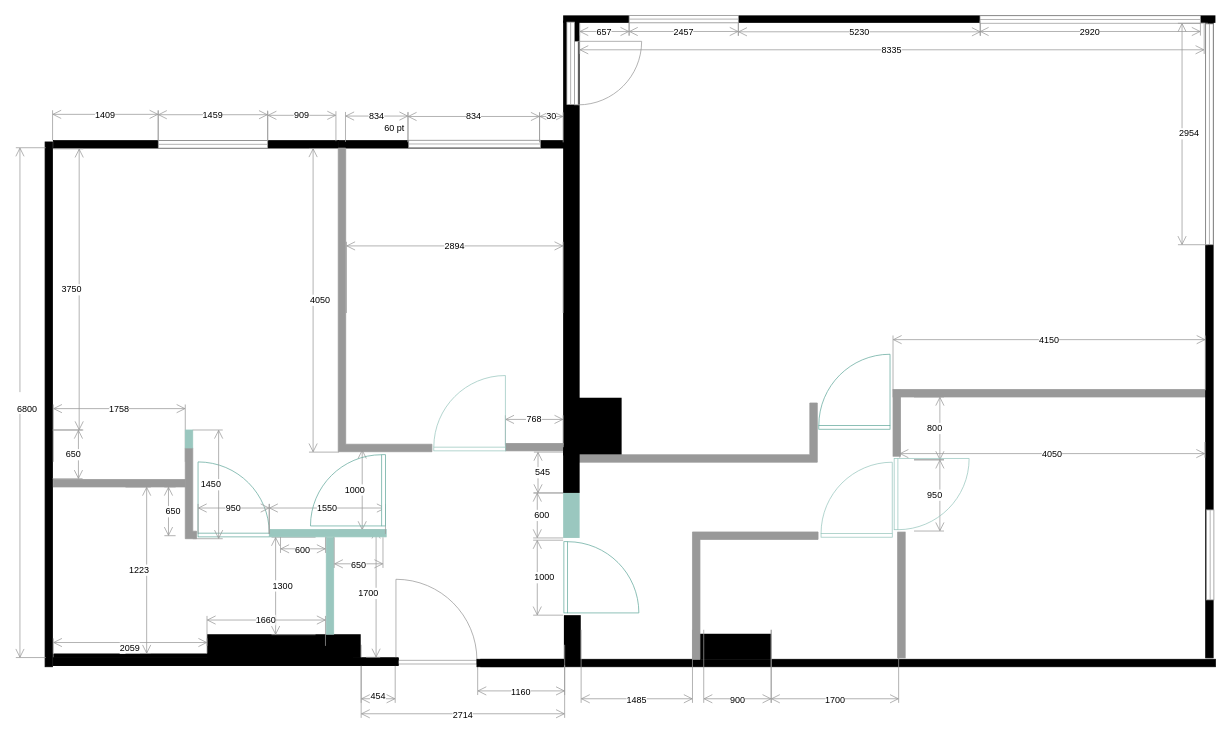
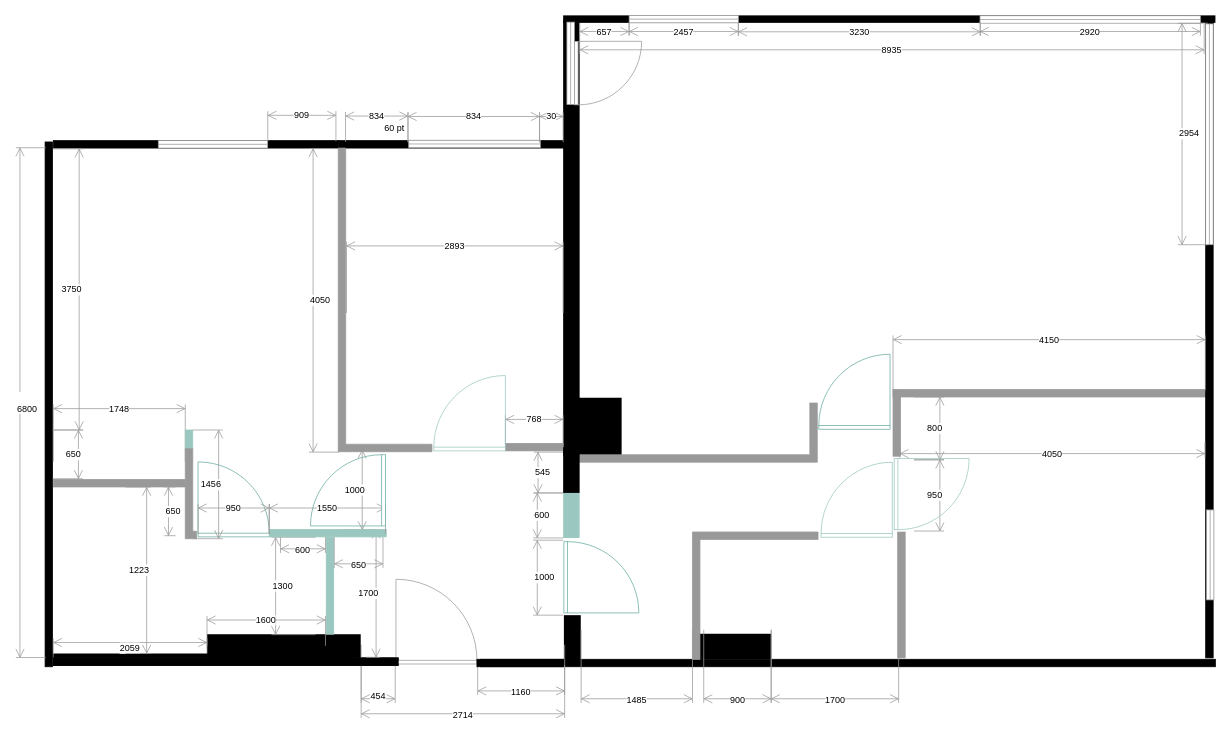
- <mxCell id="47" value="5230" style="shape=dimension;whiteSpace=wrap;html=1;align=center;points=[];verticalAlign=bottom;spacingBottom=-5;labelBackgroundColor=#ffffff;strokeColor=#999999;fillColor=#999999;" parent="1" vertex="1"><mxGeometry x="983.7" y="30.4" width="323" height="17" as="geometry" /></mxCell>
+ <mxCell id="47" value="3230" style="shape=dimension;whiteSpace=wrap;html=1;align=center;points=[];verticalAlign=bottom;spacingBottom=-5;labelBackgroundColor=#ffffff;strokeColor=#999999;fillColor=#999999;" parent="1" vertex="1"><mxGeometry x="983.7" y="30.4" width="323" height="17" as="geometry" /></mxCell>
- <mxCell id="43" value="8335" style="shape=dimension;whiteSpace=wrap;html=1;align=center;points=[];verticalAlign=bottom;spacingBottom=-5;labelBackgroundColor=#ffffff;strokeColor=#999999;fillColor=#999999;" parent="1" vertex="1"><mxGeometry x="772" y="31.4" width="833" height="40" as="geometry" /></mxCell>
+ <mxCell id="43" value="8935" style="shape=dimension;whiteSpace=wrap;html=1;align=center;points=[];verticalAlign=bottom;spacingBottom=-5;labelBackgroundColor=#ffffff;strokeColor=#999999;fillColor=#999999;" parent="1" vertex="1"><mxGeometry x="772" y="31.4" width="833" height="40" as="geometry" /></mxCell>
- <mxCell id="23" value="1409" style="shape=dimension;direction=west;whiteSpace=wrap;html=1;align=center;points=[];verticalAlign=top;spacingTop=-8;labelBackgroundColor=#ffffff;strokeColor=#999999;fillColor=#999999;" parent="1" vertex="1"><mxGeometry x="69" y="146.53" width="140.9" height="40" as="geometry" /></mxCell>
- <mxCell id="24" value="1459" style="shape=dimension;direction=west;whiteSpace=wrap;html=1;align=center;points=[];verticalAlign=top;spacingTop=-8;labelBackgroundColor=#ffffff;strokeColor=#999999;fillColor=#999999;" parent="1" vertex="1"><mxGeometry x="209.9" y="147" width="145.9" height="40" as="geometry" /></mxCell>
- <mxCell id="22" value="2894" style="shape=dimension;direction=west;whiteSpace=wrap;html=1;align=center;points=[];verticalAlign=top;spacingTop=-8;labelBackgroundColor=#ffffff;strokeColor=#999999;fillColor=#999999;" parent="1" vertex="1"><mxGeometry x="461" y="322" width="289" height="95" as="geometry" /></mxCell>
+ <mxCell id="22" value="2893" style="shape=dimension;direction=west;whiteSpace=wrap;html=1;align=center;points=[];verticalAlign=top;spacingTop=-8;labelBackgroundColor=#ffffff;strokeColor=#999999;fillColor=#999999;" parent="1" vertex="1"><mxGeometry x="461" y="322" width="289" height="95" as="geometry" /></mxCell>
- <mxCell id="72" value="1758" style="shape=dimension;direction=west;whiteSpace=wrap;html=1;align=center;points=[];verticalAlign=top;spacingTop=-8;labelBackgroundColor=#ffffff;strokeColor=#999999;fillColor=#999999;" parent="1" vertex="1"><mxGeometry x="70" y="539" width="176" height="76.5" as="geometry" /></mxCell>
+ <mxCell id="72" value="1748" style="shape=dimension;direction=west;whiteSpace=wrap;html=1;align=center;points=[];verticalAlign=top;spacingTop=-8;labelBackgroundColor=#ffffff;strokeColor=#999999;fillColor=#999999;" parent="1" vertex="1"><mxGeometry x="70" y="539" width="176" height="76.5" as="geometry" /></mxCell>
- <mxCell id="83" value="1450" style="shape=dimension;direction=north;whiteSpace=wrap;html=1;align=right;points=[];verticalAlign=middle;labelBackgroundColor=#ffffff;strokeColor=#999999;fillColor=#9AC7BF;" parent="1" vertex="1"><mxGeometry x="256" y="573.02" width="40" height="145" as="geometry" /></mxCell>
+ <mxCell id="83" value="1456" style="shape=dimension;direction=north;whiteSpace=wrap;html=1;align=right;points=[];verticalAlign=middle;labelBackgroundColor=#ffffff;strokeColor=#999999;fillColor=#9AC7BF;" parent="1" vertex="1"><mxGeometry x="256" y="573.02" width="40" height="145" as="geometry" /></mxCell>
- <mxCell id="80" value="1660" style="shape=dimension;direction=west;whiteSpace=wrap;html=1;align=center;points=[];verticalAlign=top;spacingTop=-8;labelBackgroundColor=#ffffff;strokeColor=#999999;fillColor=#9AC7BF;" parent="1" vertex="1"><mxGeometry x="275" y="821" width="158" height="40" as="geometry" /></mxCell>
+ <mxCell id="80" value="1600" style="shape=dimension;direction=west;whiteSpace=wrap;html=1;align=center;points=[];verticalAlign=top;spacingTop=-8;labelBackgroundColor=#ffffff;strokeColor=#999999;fillColor=#9AC7BF;" parent="1" vertex="1"><mxGeometry x="275" y="821" width="158" height="40" as="geometry" /></mxCell>
